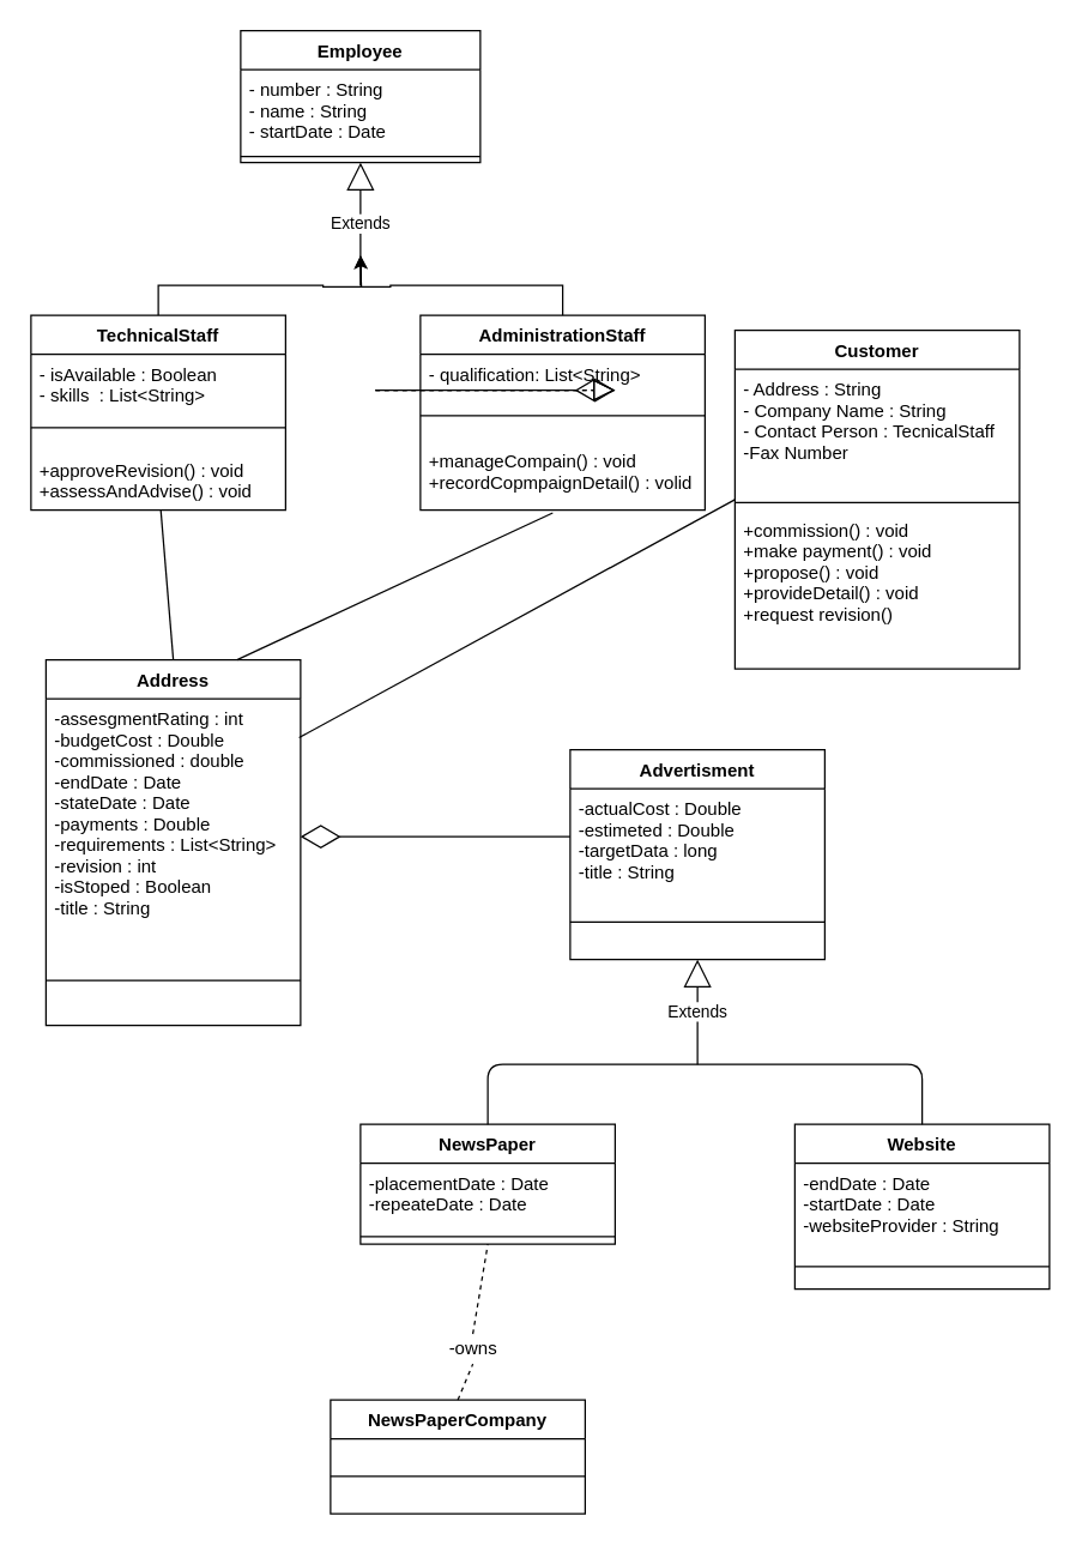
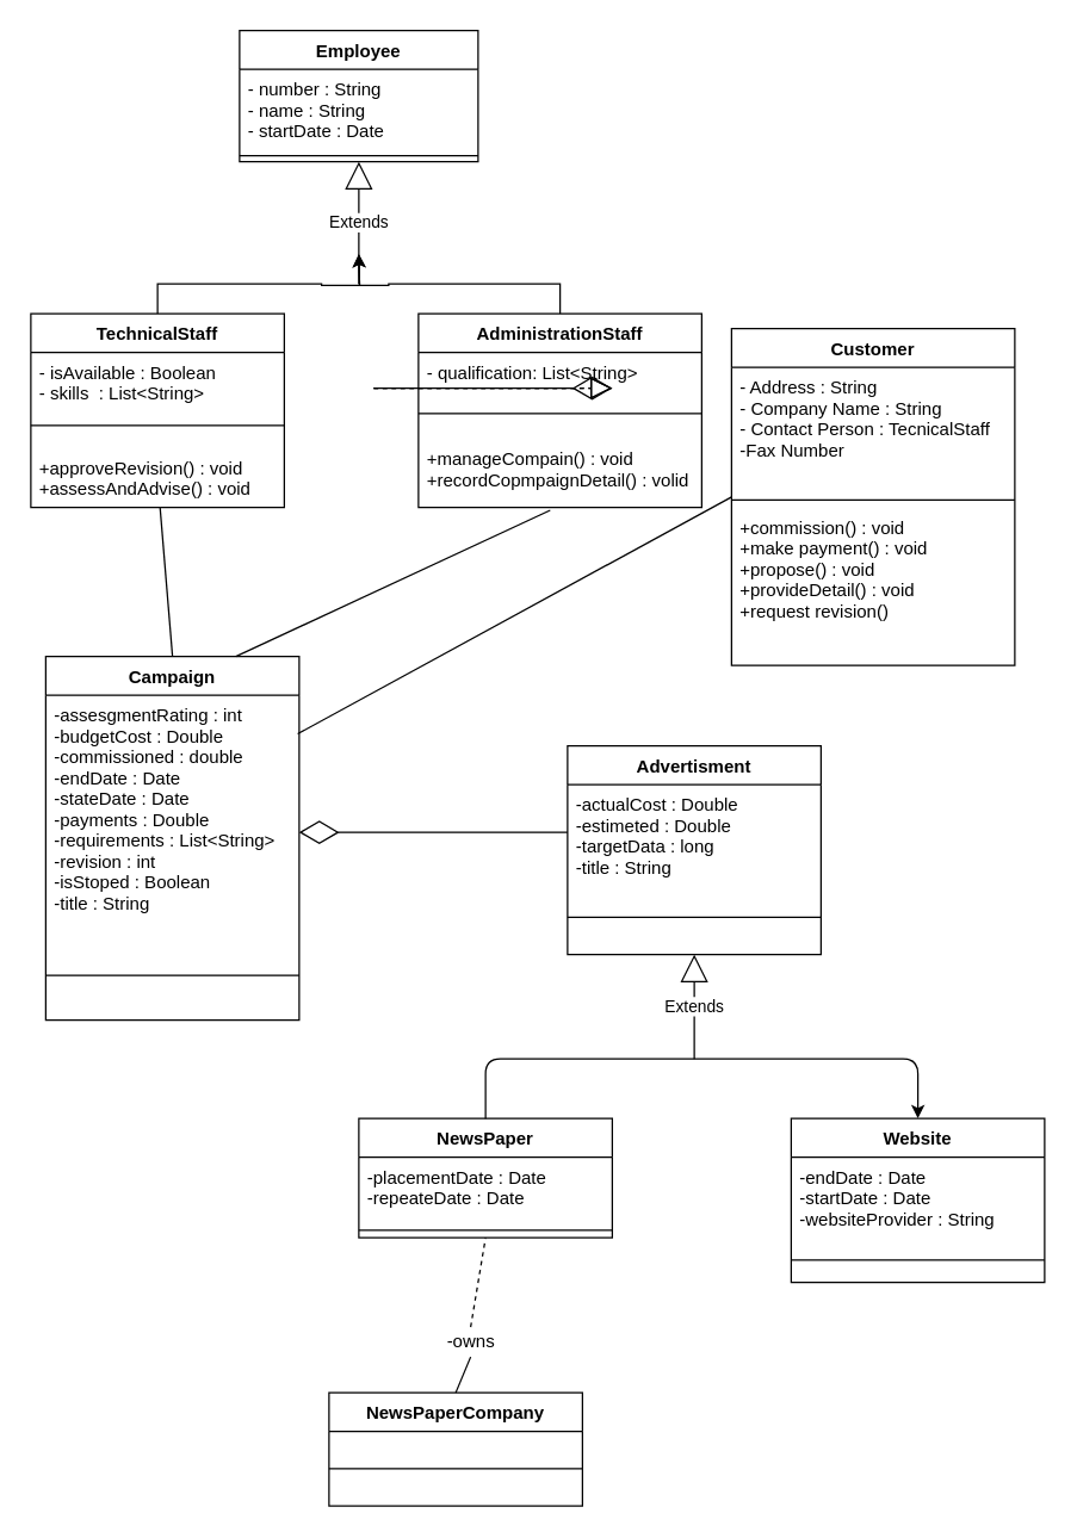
- <mxCell id="13" value="Address" style="swimlane;fontStyle=1;align=center;verticalAlign=top;childLayout=stackLayout;horizontal=1;startSize=26;horizontalStack=0;resizeParent=1;resizeParentMax=0;resizeLast=0;collapsible=1;marginBottom=0;" parent="1" vertex="1"><mxGeometry x="30" y="440" width="170" height="244" as="geometry" /></mxCell>
+ <mxCell id="13" value="Campaign" style="swimlane;fontStyle=1;align=center;verticalAlign=top;childLayout=stackLayout;horizontal=1;startSize=26;horizontalStack=0;resizeParent=1;resizeParentMax=0;resizeLast=0;collapsible=1;marginBottom=0;" parent="1" vertex="1"><mxGeometry x="30" y="440" width="170" height="244" as="geometry" /></mxCell>
- <mxCell id="42" value="" style="endArrow=none;html=1;entryX=0.5;entryY=0;entryDx=0;entryDy=0;exitX=0.5;exitY=0;exitDx=0;exitDy=0;" parent="1" source="31" target="35" edge="1"><mxGeometry width="50" height="50" relative="1" as="geometry"><mxPoint x="540" y="650" as="sourcePoint" /><mxPoint x="500" y="750" as="targetPoint" /><Array as="points"><mxPoint x="325" y="710" /><mxPoint x="460" y="710" /><mxPoint x="615" y="710" /></Array></mxGeometry></mxCell>
+ <mxCell id="42" value="" style="endArrow=classic;html=1;entryX=0.5;entryY=0;entryDx=0;entryDy=0;exitX=0.5;exitY=0;exitDx=0;exitDy=0;" parent="1" source="31" target="35" edge="1"><mxGeometry width="50" height="50" relative="1" as="geometry"><mxPoint x="540" y="650" as="sourcePoint" /><mxPoint x="500" y="750" as="targetPoint" /><Array as="points"><mxPoint x="325" y="710" /><mxPoint x="460" y="710" /><mxPoint x="615" y="710" /></Array></mxGeometry></mxCell>
- <mxCell id="41" value="" style="endArrow=none;html=1;exitX=0.5;exitY=0;exitDx=0;exitDy=0;entryX=0.5;entryY=1;entryDx=0;entryDy=0;dashed=1;" parent="1" source="38" target="43" edge="1"><mxGeometry width="50" height="50" relative="1" as="geometry"><mxPoint x="215" y="900" as="sourcePoint" /><mxPoint x="405" y="840" as="targetPoint" /></mxGeometry></mxCell>
+ <mxCell id="41" value="" style="endArrow=none;html=1;exitX=0.5;exitY=0;exitDx=0;exitDy=0;entryX=0.5;entryY=1;entryDx=0;entryDy=0;" parent="1" source="38" target="43" edge="1"><mxGeometry width="50" height="50" relative="1" as="geometry"><mxPoint x="215" y="900" as="sourcePoint" /><mxPoint x="405" y="840" as="targetPoint" /></mxGeometry></mxCell>
